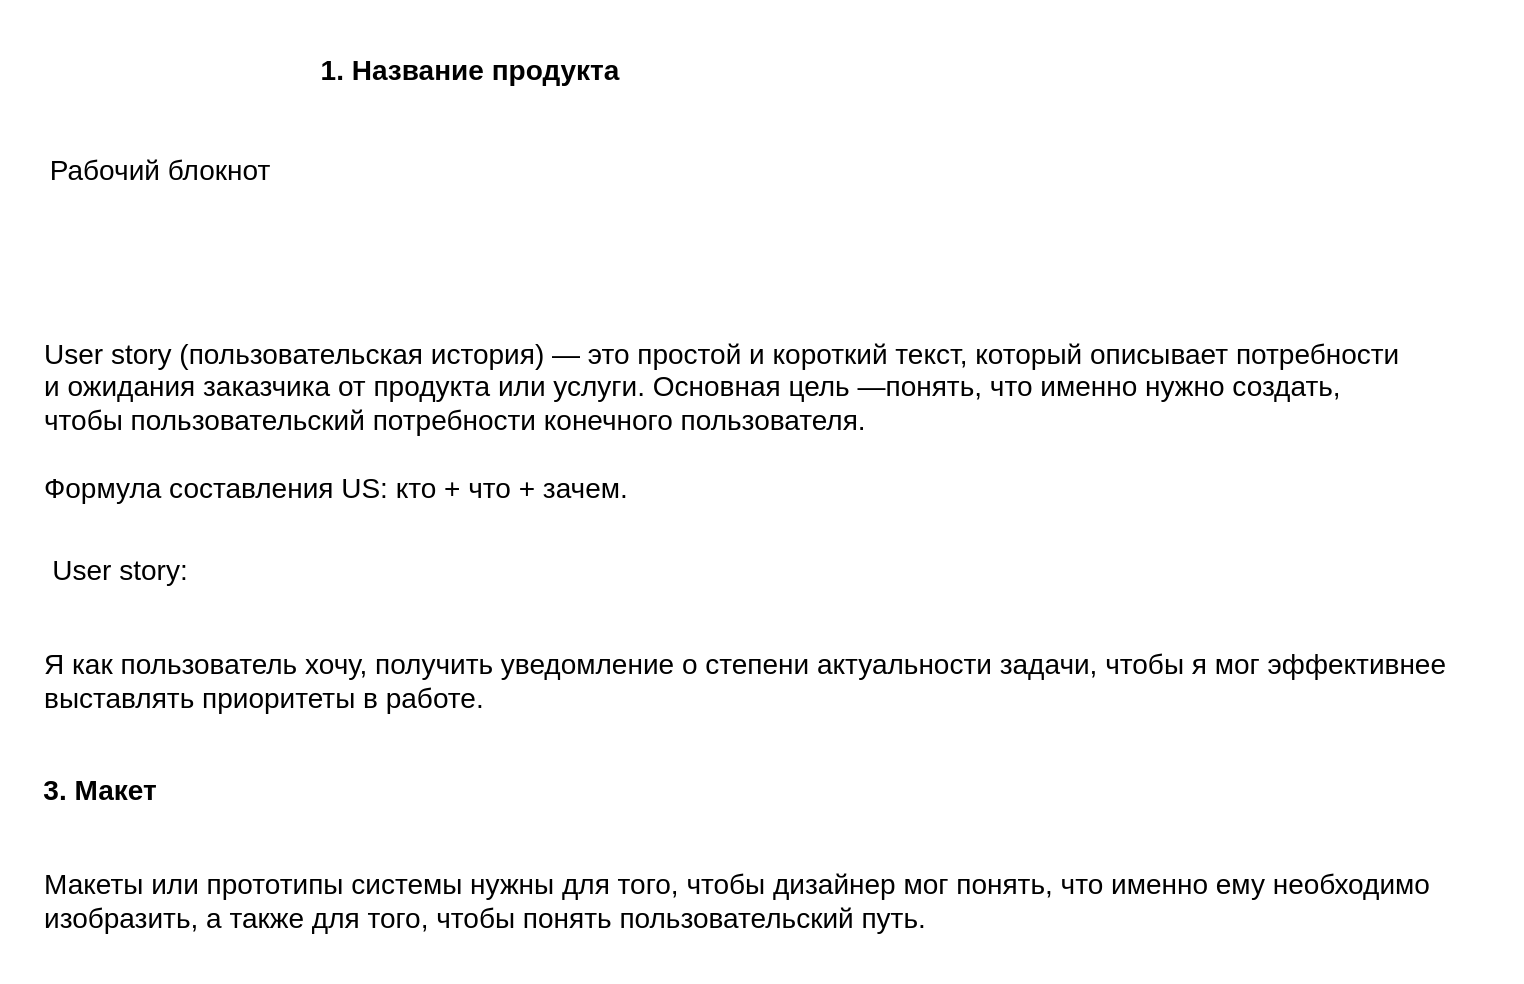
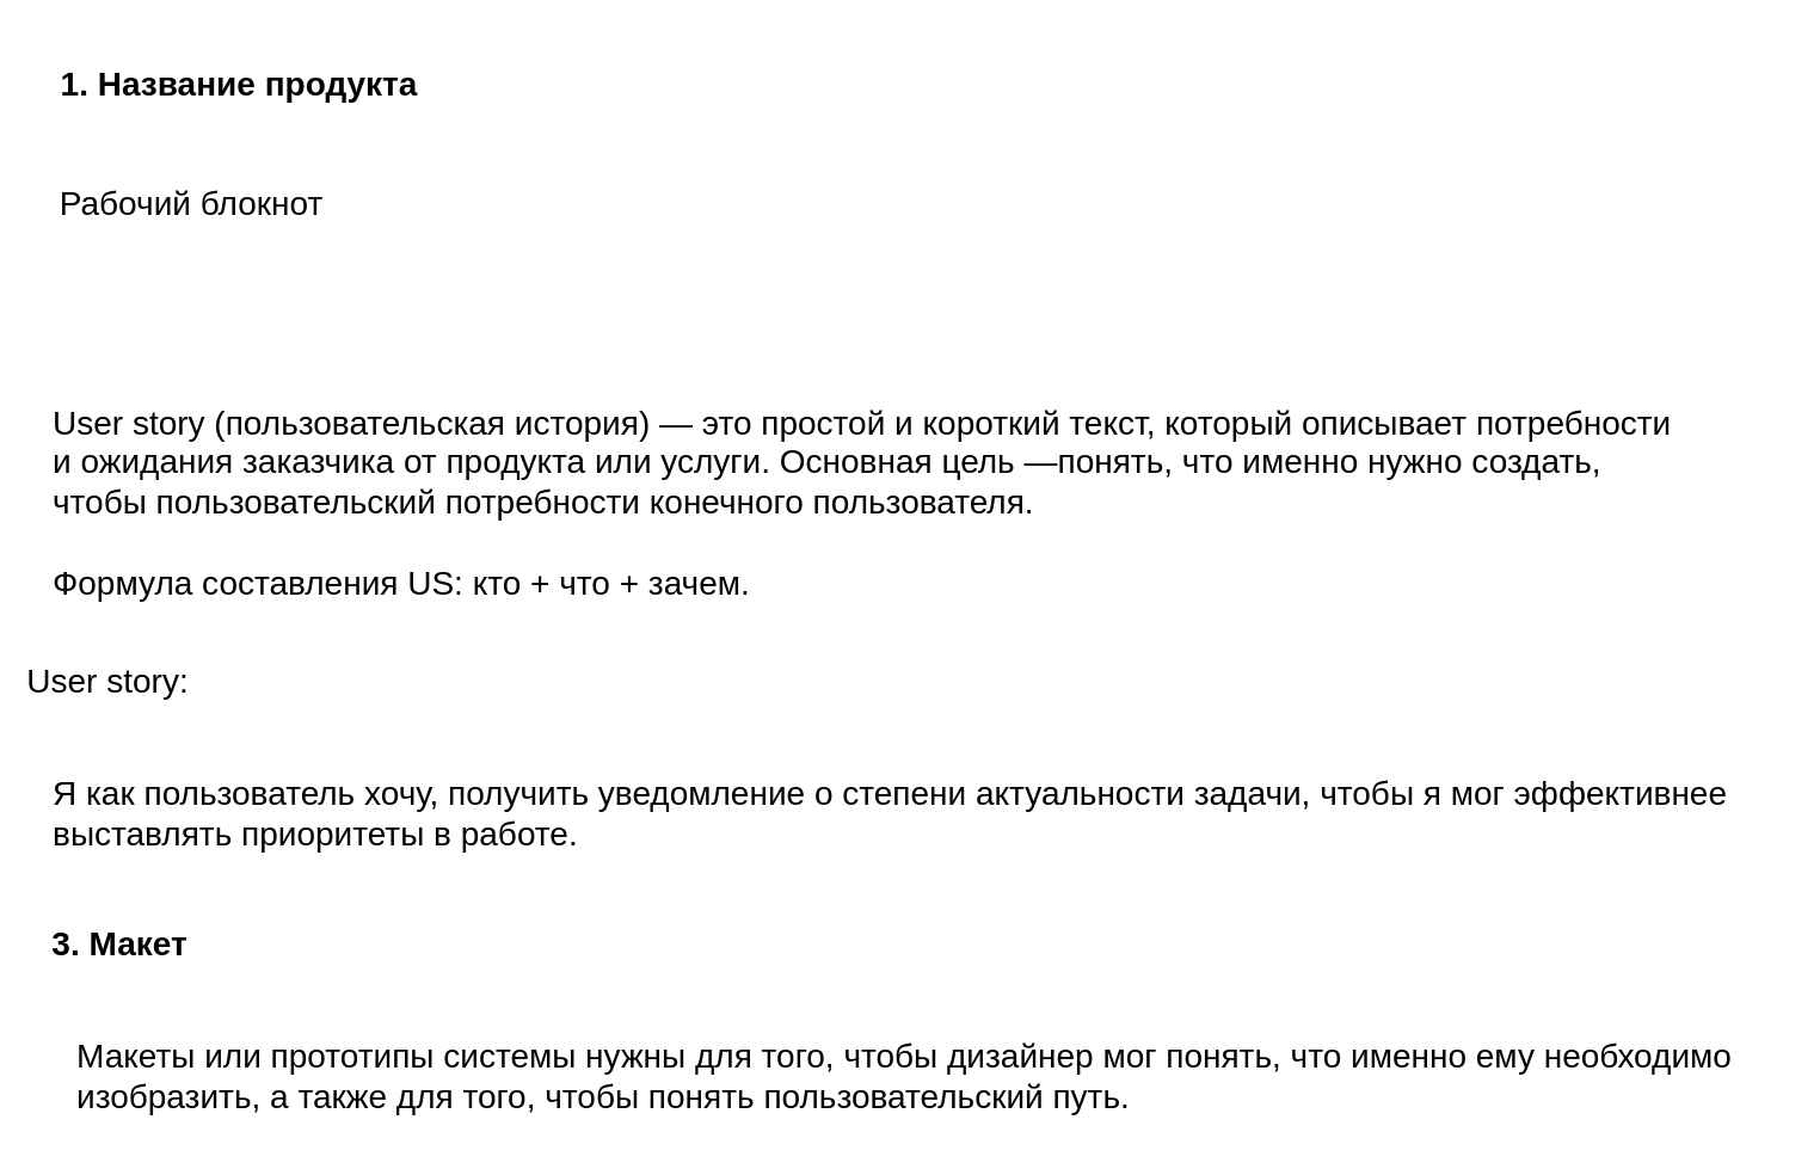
- <mxCell id="3" value="1. Название продукта" style="text;html=1;align=center;verticalAlign=middle;whiteSpace=wrap;rounded=0;fontStyle=1;fontSize=14;" vertex="1" parent="1"><mxGeometry x="155" y="20" width="160" height="30" as="geometry" /></mxCell>
+ <mxCell id="3" value="1. Название продукта" style="text;html=1;align=center;verticalAlign=middle;whiteSpace=wrap;rounded=0;fontStyle=1;fontSize=14;" vertex="1" parent="1"><mxGeometry x="20" y="20" width="160" height="30" as="geometry" /></mxCell>
- <mxCell id="6" value="User story:" style="text;html=1;align=center;verticalAlign=middle;whiteSpace=wrap;rounded=0;fontStyle=0;fontSize=14;" vertex="1" parent="1"><mxGeometry x="20" y="270" width="80" height="30" as="geometry" /></mxCell>
+ <mxCell id="6" value="User story:" style="text;html=1;align=center;verticalAlign=middle;whiteSpace=wrap;rounded=0;fontStyle=0;fontSize=14;" vertex="1" parent="1"><mxGeometry x="5" y="270" width="80" height="30" as="geometry" /></mxCell>
- <mxCell id="8" value="&lt;div style=&quot;font-size: 14px;&quot;&gt;Макеты или прототипы системы нужны для того, чтобы дизайнер мог понять, что именно ему&amp;nbsp;&lt;span style=&quot;background-color: initial;&quot;&gt;необходимо изобразить, а также для того, чтобы понять пользовательский путь.&lt;/span&gt;&lt;/div&gt;" style="text;html=1;align=left;verticalAlign=middle;whiteSpace=wrap;rounded=0;fontSize=14;" vertex="1" parent="1"><mxGeometry x="20" y="430" width="720" height="40" as="geometry" /></mxCell>
+ <mxCell id="8" value="&lt;div style=&quot;font-size: 14px;&quot;&gt;Макеты или прототипы системы нужны для того, чтобы дизайнер мог понять, что именно ему&amp;nbsp;&lt;span style=&quot;background-color: initial;&quot;&gt;необходимо изобразить, а также для того, чтобы понять пользовательский путь.&lt;/span&gt;&lt;/div&gt;" style="text;html=1;align=left;verticalAlign=middle;whiteSpace=wrap;rounded=0;fontSize=14;" vertex="1" parent="1"><mxGeometry x="30" y="430" width="720" height="40" as="geometry" /></mxCell>
